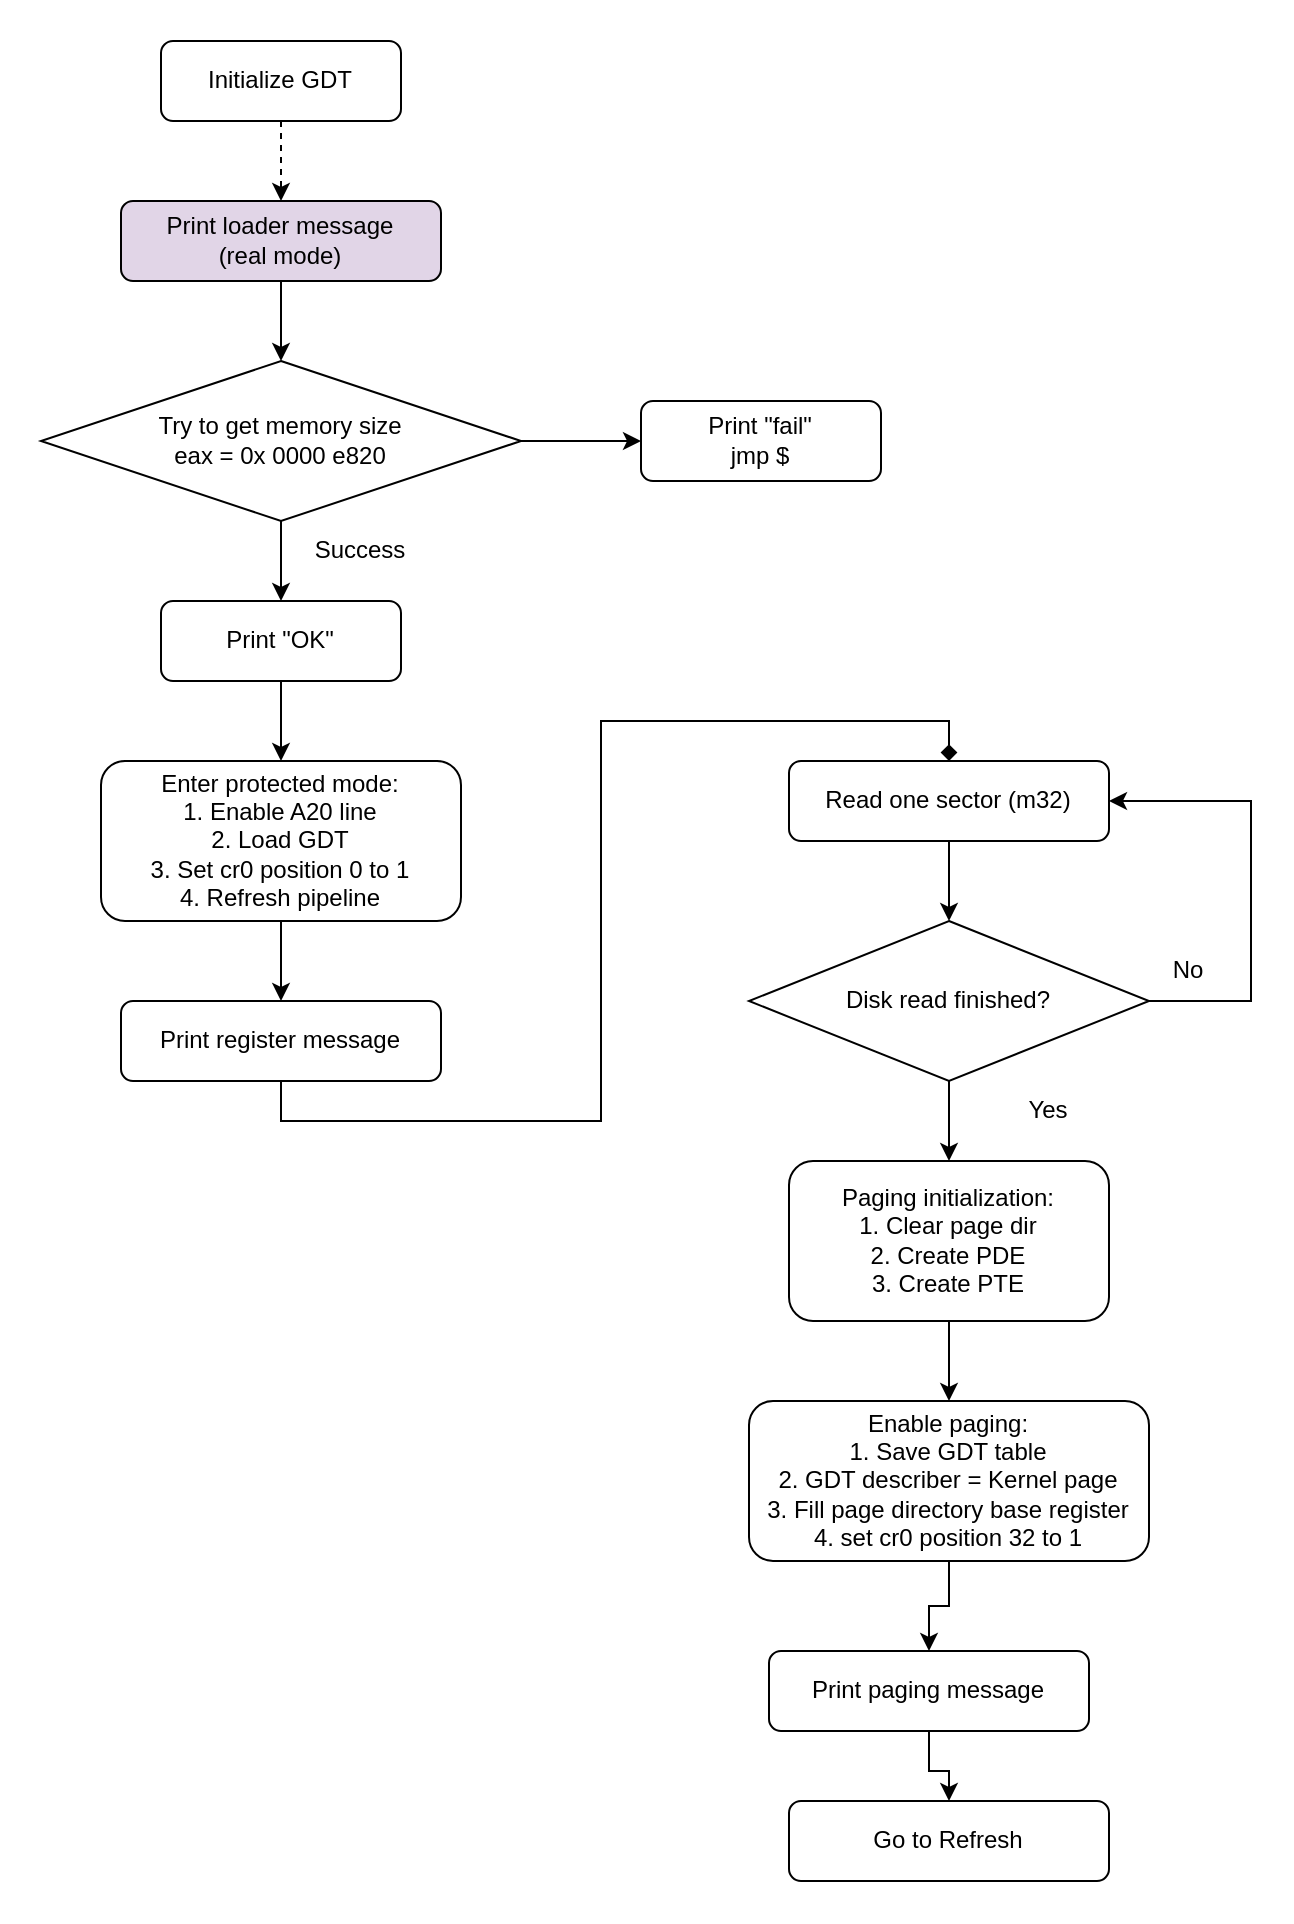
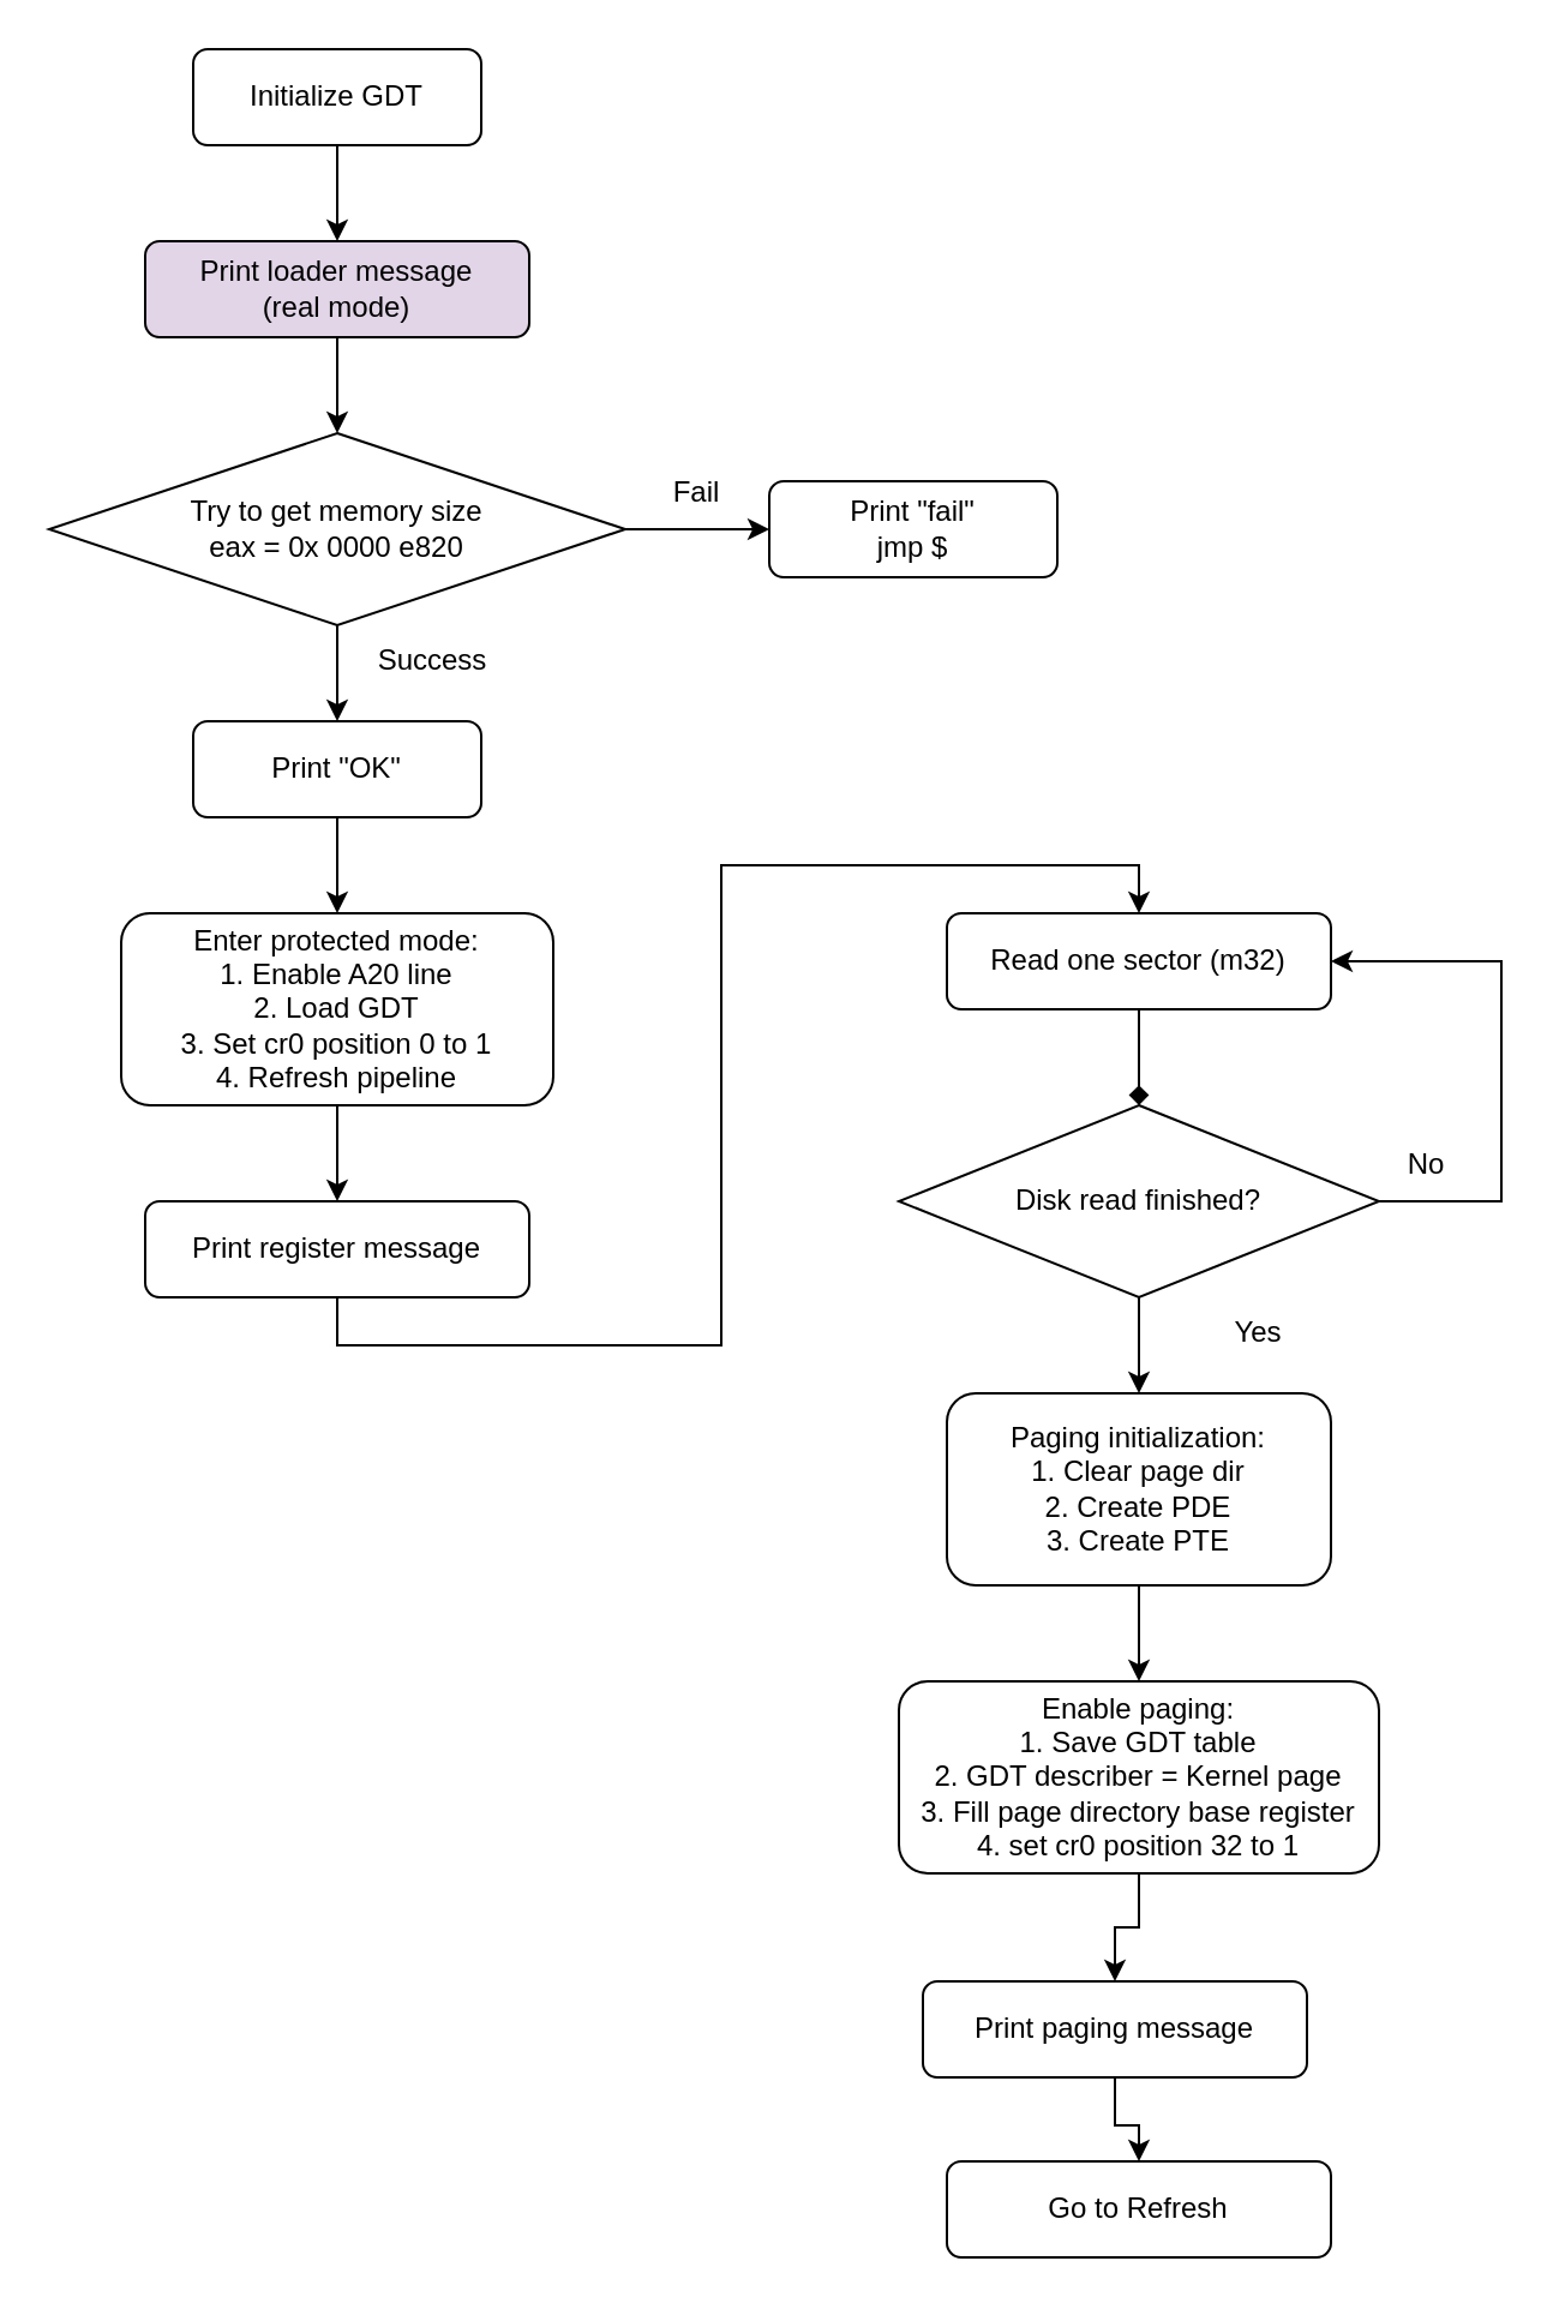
- <mxCell id="2" style="edgeStyle=orthogonalEdgeStyle;rounded=0;orthogonalLoop=1;jettySize=auto;html=1;exitX=0.5;exitY=1;exitDx=0;exitDy=0;entryX=0.5;entryY=0;entryDx=0;entryDy=0;dashed=1;" edge="1" parent="1" source="3" target="5"><mxGeometry relative="1" as="geometry" /></mxCell>
+ <mxCell id="2" style="edgeStyle=orthogonalEdgeStyle;rounded=0;orthogonalLoop=1;jettySize=auto;html=1;exitX=0.5;exitY=1;exitDx=0;exitDy=0;entryX=0.5;entryY=0;entryDx=0;entryDy=0;" edge="1" parent="1" source="3" target="5"><mxGeometry relative="1" as="geometry" /></mxCell>
+ <mxCell id="12" value="Fail" style="text;html=1;align=center;verticalAlign=middle;whiteSpace=wrap;rounded=0;" vertex="1" parent="1"><mxGeometry x="260" y="190" width="60" height="30" as="geometry" /></mxCell>
- <mxCell id="16" style="edgeStyle=orthogonalEdgeStyle;rounded=0;orthogonalLoop=1;jettySize=auto;html=1;exitX=0.5;exitY=1;exitDx=0;exitDy=0;entryX=0.5;entryY=0;entryDx=0;entryDy=0;endArrow=diamond;" edge="1" parent="1" source="17" target="19"><mxGeometry relative="1" as="geometry"><Array as="points"><mxPoint x="140" y="560" /><mxPoint x="300" y="560" /><mxPoint x="300" y="360" /><mxPoint x="474" y="360" /></Array></mxGeometry></mxCell>
+ <mxCell id="16" style="edgeStyle=orthogonalEdgeStyle;rounded=0;orthogonalLoop=1;jettySize=auto;html=1;exitX=0.5;exitY=1;exitDx=0;exitDy=0;entryX=0.5;entryY=0;entryDx=0;entryDy=0;" edge="1" parent="1" source="17" target="19"><mxGeometry relative="1" as="geometry"><Array as="points"><mxPoint x="140" y="560" /><mxPoint x="300" y="560" /><mxPoint x="300" y="360" /><mxPoint x="474" y="360" /></Array></mxGeometry></mxCell>
- <mxCell id="18" style="edgeStyle=orthogonalEdgeStyle;rounded=0;orthogonalLoop=1;jettySize=auto;html=1;exitX=0.5;exitY=1;exitDx=0;exitDy=0;entryX=0.5;entryY=0;entryDx=0;entryDy=0;" edge="1" parent="1" source="19" target="22"><mxGeometry relative="1" as="geometry" /></mxCell>
+ <mxCell id="18" style="edgeStyle=orthogonalEdgeStyle;rounded=0;orthogonalLoop=1;jettySize=auto;html=1;exitX=0.5;exitY=1;exitDx=0;exitDy=0;entryX=0.5;entryY=0;entryDx=0;entryDy=0;endArrow=diamond;" edge="1" parent="1" source="19" target="22"><mxGeometry relative="1" as="geometry" /></mxCell>
